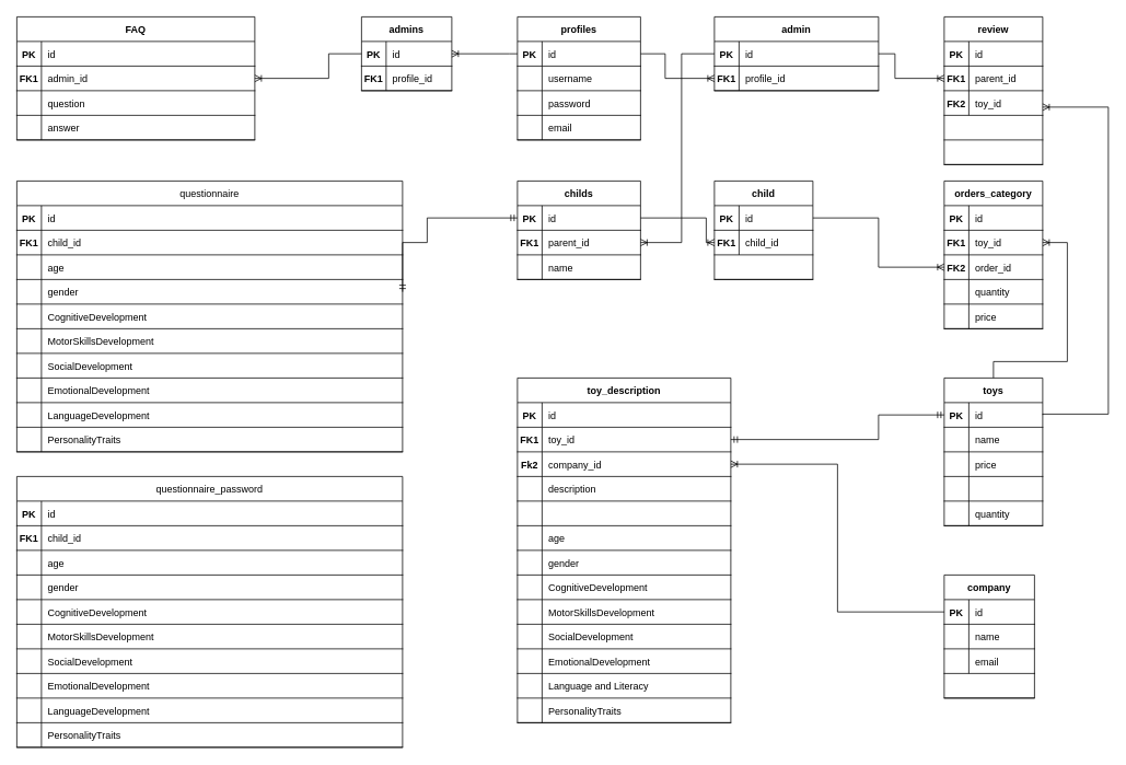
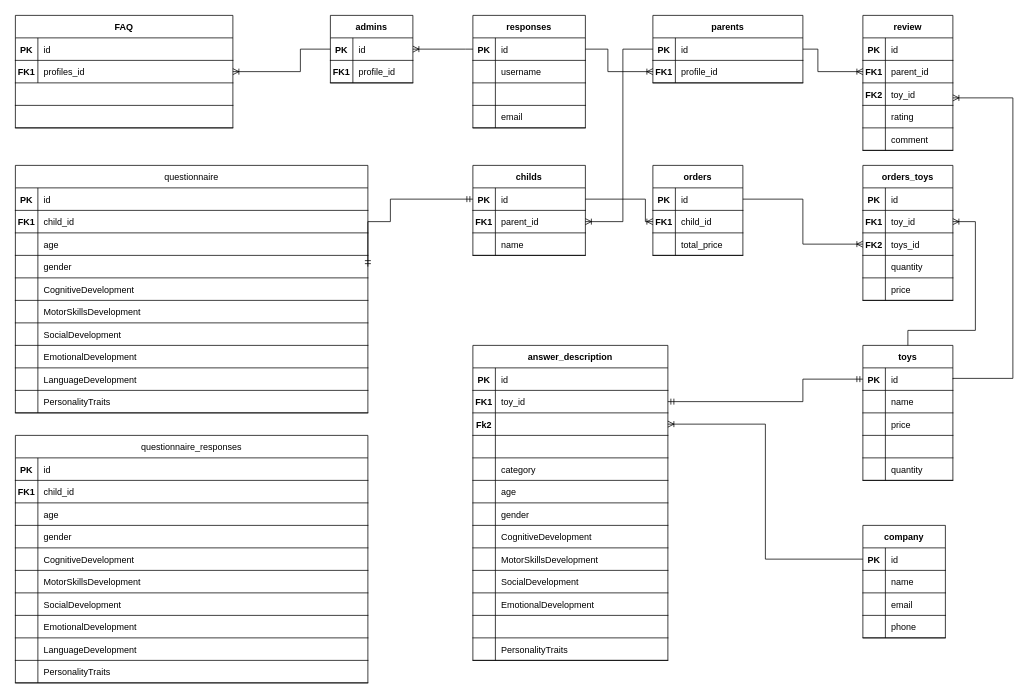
- <mxCell id="177" value="profiles" style="shape=table;startSize=30;container=1;collapsible=1;childLayout=tableLayout;fixedRows=1;rowLines=0;fontStyle=1;align=center;resizeLast=1;" parent="1" vertex="1"><mxGeometry x="630" y="20" width="150" height="150" as="geometry" /></mxCell>
+ <mxCell id="177" value="responses" style="shape=table;startSize=30;container=1;collapsible=1;childLayout=tableLayout;fixedRows=1;rowLines=0;fontStyle=1;align=center;resizeLast=1;" parent="1" vertex="1"><mxGeometry x="630" y="20" width="150" height="150" as="geometry" /></mxCell>
- <mxCell id="12" value="admin" style="shape=table;startSize=30;container=1;collapsible=1;childLayout=tableLayout;fixedRows=1;rowLines=0;fontStyle=1;align=center;resizeLast=1;" parent="1" vertex="1"><mxGeometry x="870" y="20" width="200" height="90" as="geometry" /></mxCell>
+ <mxCell id="12" value="parents" style="shape=table;startSize=30;container=1;collapsible=1;childLayout=tableLayout;fixedRows=1;rowLines=0;fontStyle=1;align=center;resizeLast=1;" parent="1" vertex="1"><mxGeometry x="870" y="20" width="200" height="90" as="geometry" /></mxCell>
- <mxCell id="57" value="admin_id" style="shape=partialRectangle;overflow=hidden;connectable=0;fillColor=none;top=0;left=0;bottom=0;right=0;align=left;spacingLeft=6;fontStyle=0;" parent="55" vertex="1"><mxGeometry x="30" width="260" height="30" as="geometry"><mxRectangle width="260" height="30" as="alternateBounds" /></mxGeometry></mxCell>
+ <mxCell id="57" value="profiles_id" style="shape=partialRectangle;overflow=hidden;connectable=0;fillColor=none;top=0;left=0;bottom=0;right=0;align=left;spacingLeft=6;fontStyle=0;" parent="55" vertex="1"><mxGeometry x="30" width="260" height="30" as="geometry"><mxRectangle width="260" height="30" as="alternateBounds" /></mxGeometry></mxCell>
- <mxCell id="60" value="question" style="shape=partialRectangle;overflow=hidden;connectable=0;fillColor=none;top=0;left=0;bottom=0;right=0;align=left;spacingLeft=6;fontStyle=0;" parent="58" vertex="1"><mxGeometry x="30" width="260" height="30" as="geometry"><mxRectangle width="260" height="30" as="alternateBounds" /></mxGeometry></mxCell>
- <mxCell id="186" value="password" style="shape=partialRectangle;overflow=hidden;connectable=0;fillColor=none;top=0;left=0;bottom=0;right=0;align=left;spacingLeft=6;fontStyle=0;" parent="184" vertex="1"><mxGeometry x="30" width="120" height="30" as="geometry"><mxRectangle width="120" height="30" as="alternateBounds" /></mxGeometry></mxCell>
- <mxCell id="63" value="answer" style="shape=partialRectangle;overflow=hidden;connectable=0;fillColor=none;top=0;left=0;bottom=0;right=0;align=left;spacingLeft=6;fontStyle=0;" parent="61" vertex="1"><mxGeometry x="30" width="260" height="30" as="geometry"><mxRectangle width="260" height="30" as="alternateBounds" /></mxGeometry></mxCell>
+ <mxCell id="47" value="rating" style="shape=partialRectangle;overflow=hidden;connectable=0;fillColor=none;top=0;left=0;bottom=0;right=0;align=left;spacingLeft=6;fontStyle=0;" parent="45" vertex="1"><mxGeometry x="30" width="90" height="30" as="geometry"><mxRectangle width="90" height="30" as="alternateBounds" /></mxGeometry></mxCell>
+ <mxCell id="50" value="comment" style="shape=partialRectangle;overflow=hidden;connectable=0;fillColor=none;top=0;left=0;bottom=0;right=0;align=left;spacingLeft=6;fontStyle=0;" parent="48" vertex="1"><mxGeometry x="30" width="90" height="30" as="geometry"><mxRectangle width="90" height="30" as="alternateBounds" /></mxGeometry></mxCell>
- <mxCell id="192" value="child" style="shape=table;startSize=30;container=1;collapsible=1;childLayout=tableLayout;fixedRows=1;rowLines=0;fontStyle=1;align=center;resizeLast=1;" parent="1" vertex="1"><mxGeometry x="870" y="220" width="120" height="120" as="geometry" /></mxCell>
+ <mxCell id="192" value="orders" style="shape=table;startSize=30;container=1;collapsible=1;childLayout=tableLayout;fixedRows=1;rowLines=0;fontStyle=1;align=center;resizeLast=1;" parent="1" vertex="1"><mxGeometry x="870" y="220" width="120" height="120" as="geometry" /></mxCell>
- <mxCell id="19" value="orders_category" style="shape=table;startSize=30;container=1;collapsible=1;childLayout=tableLayout;fixedRows=1;rowLines=0;fontStyle=1;align=center;resizeLast=1;" parent="1" vertex="1"><mxGeometry x="1150" y="220" width="120" height="180" as="geometry" /></mxCell>
+ <mxCell id="19" value="orders_toys" style="shape=table;startSize=30;container=1;collapsible=1;childLayout=tableLayout;fixedRows=1;rowLines=0;fontStyle=1;align=center;resizeLast=1;" parent="1" vertex="1"><mxGeometry x="1150" y="220" width="120" height="180" as="geometry" /></mxCell>
+ <mxCell id="201" value="total_price" style="shape=partialRectangle;overflow=hidden;connectable=0;fillColor=none;top=0;left=0;bottom=0;right=0;align=left;spacingLeft=6;fontStyle=0;" parent="199" vertex="1"><mxGeometry x="30" width="90" height="30" as="geometry"><mxRectangle width="90" height="30" as="alternateBounds" /></mxGeometry></mxCell>
- <mxCell id="28" value="order_id" style="shape=partialRectangle;overflow=hidden;connectable=0;fillColor=none;top=0;left=0;bottom=0;right=0;align=left;spacingLeft=6;fontStyle=0;" parent="26" vertex="1"><mxGeometry x="30" width="90" height="30" as="geometry"><mxRectangle width="90" height="30" as="alternateBounds" /></mxGeometry></mxCell>
+ <mxCell id="28" value="toys_id" style="shape=partialRectangle;overflow=hidden;connectable=0;fillColor=none;top=0;left=0;bottom=0;right=0;align=left;spacingLeft=6;fontStyle=0;" parent="26" vertex="1"><mxGeometry x="30" width="90" height="30" as="geometry"><mxRectangle width="90" height="30" as="alternateBounds" /></mxGeometry></mxCell>
- <mxCell id="79" value="toy_description" style="shape=table;startSize=30;container=1;collapsible=1;childLayout=tableLayout;fixedRows=1;rowLines=0;fontStyle=1;align=center;resizeLast=1;" parent="1" vertex="1"><mxGeometry x="630" y="460" width="260" height="420" as="geometry"><mxRectangle x="400" y="841" width="130" height="30" as="alternateBounds" /></mxGeometry></mxCell>
+ <mxCell id="79" value="answer_description" style="shape=table;startSize=30;container=1;collapsible=1;childLayout=tableLayout;fixedRows=1;rowLines=0;fontStyle=1;align=center;resizeLast=1;" parent="1" vertex="1"><mxGeometry x="630" y="460" width="260" height="420" as="geometry"><mxRectangle x="400" y="841" width="130" height="30" as="alternateBounds" /></mxGeometry></mxCell>
- <mxCell id="88" value="company_id" style="shape=partialRectangle;overflow=hidden;connectable=0;fillColor=none;top=0;left=0;bottom=0;right=0;align=left;spacingLeft=6;fontStyle=0;" parent="86" vertex="1"><mxGeometry x="30" width="230" height="30" as="geometry"><mxRectangle width="230" height="30" as="alternateBounds" /></mxGeometry></mxCell>
- <mxCell id="205" value="questionnaire_password" style="shape=table;startSize=30;container=1;collapsible=1;childLayout=tableLayout;fixedRows=1;rowLines=0;fontStyle=0;align=center;resizeLast=1;" vertex="1" parent="1"><mxGeometry x="20" y="580" width="470" height="330" as="geometry" /></mxCell>
+ <mxCell id="205" value="questionnaire_responses" style="shape=table;startSize=30;container=1;collapsible=1;childLayout=tableLayout;fixedRows=1;rowLines=0;fontStyle=0;align=center;resizeLast=1;" vertex="1" parent="1"><mxGeometry x="20" y="580" width="470" height="330" as="geometry" /></mxCell>
- <mxCell id="91" value="description" style="shape=partialRectangle;overflow=hidden;connectable=0;fillColor=none;top=0;left=0;bottom=0;right=0;align=left;spacingLeft=6;fontStyle=0;" parent="89" vertex="1"><mxGeometry x="30" width="230" height="30" as="geometry"><mxRectangle width="230" height="30" as="alternateBounds" /></mxGeometry></mxCell>
+ <mxCell id="94" value="category" style="shape=partialRectangle;overflow=hidden;connectable=0;fillColor=none;top=0;left=0;bottom=0;right=0;align=left;spacingLeft=6;fontStyle=0;" parent="92" vertex="1"><mxGeometry x="30" width="230" height="30" as="geometry"><mxRectangle width="230" height="30" as="alternateBounds" /></mxGeometry></mxCell>
- <mxCell id="115" value="Language and Literacy" style="shape=partialRectangle;overflow=hidden;connectable=0;fillColor=none;top=0;left=0;bottom=0;right=0;align=left;spacingLeft=6;fontStyle=0;" parent="113" vertex="1"><mxGeometry x="30" width="230" height="30" as="geometry"><mxRectangle width="230" height="30" as="alternateBounds" /></mxGeometry></mxCell>
+ <mxCell id="137" value="phone" style="shape=partialRectangle;overflow=hidden;connectable=0;fillColor=none;top=0;left=0;bottom=0;right=0;align=left;spacingLeft=6;fontStyle=0;" parent="135" vertex="1"><mxGeometry x="30" width="80" height="30" as="geometry"><mxRectangle width="80" height="30" as="alternateBounds" /></mxGeometry></mxCell>
